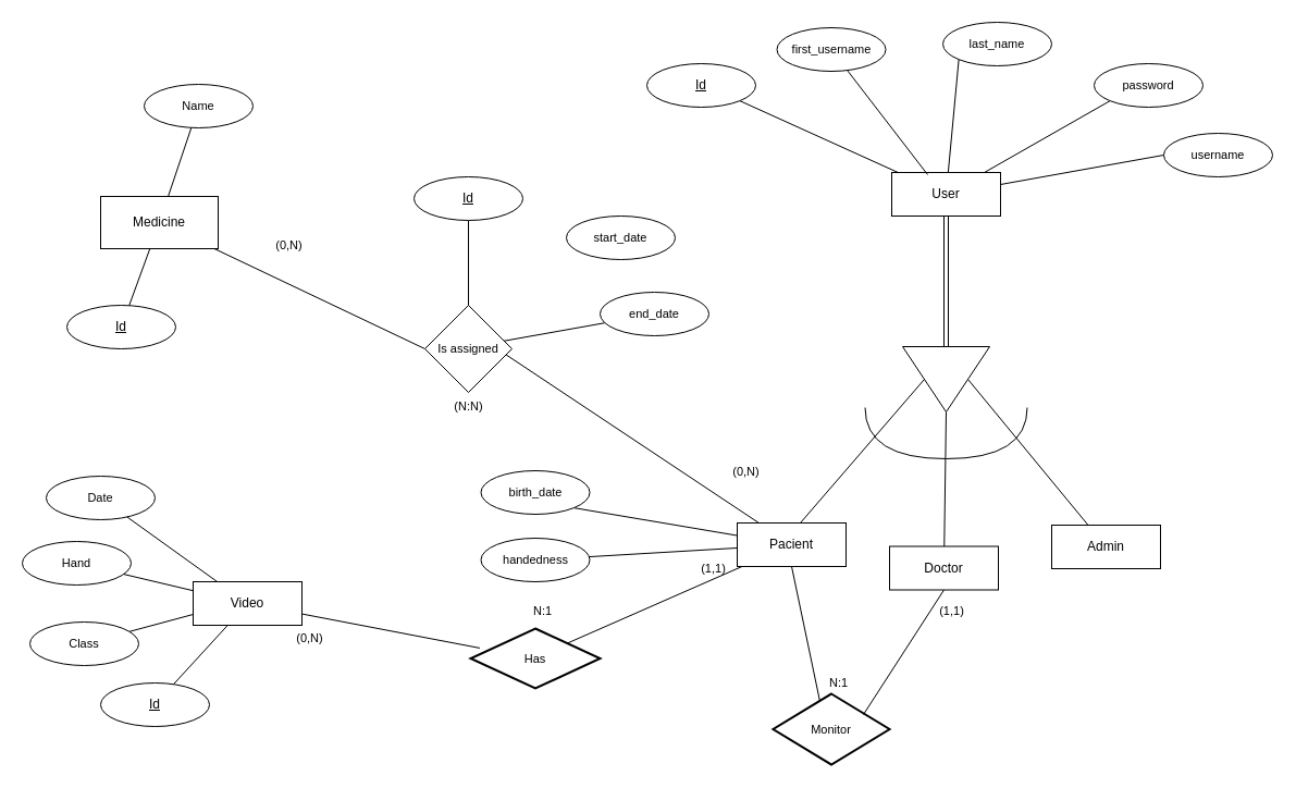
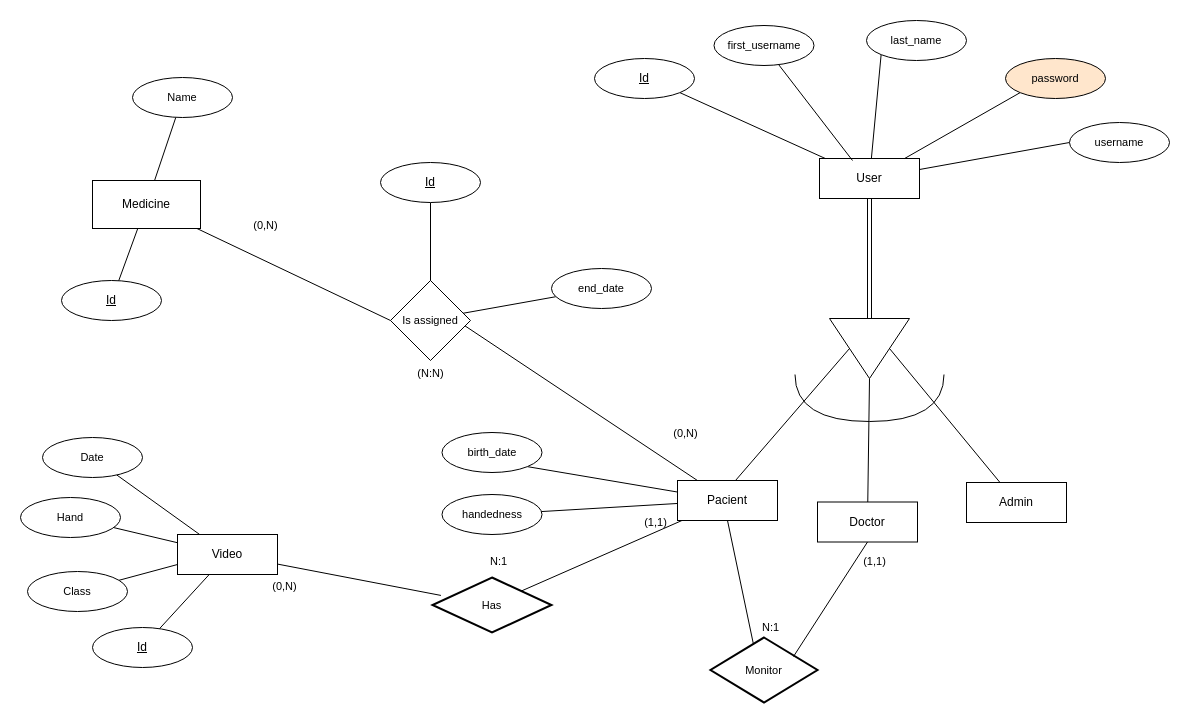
- <mxCell id="11" value="password" style="ellipse;whiteSpace=wrap;html=1;align=center;fontFamily=Helvetica;fontSize=11;fontColor=default;" vertex="1" parent="1"><mxGeometry x="1005" y="58" width="100" height="40" as="geometry" /></mxCell>
+ <mxCell id="11" value="password" style="ellipse;whiteSpace=wrap;html=1;align=center;fontFamily=Helvetica;fontSize=11;fontColor=default;fillColor=#ffe6cc;" vertex="1" parent="1"><mxGeometry x="1005" y="58" width="100" height="40" as="geometry" /></mxCell>
- <mxCell id="58" value="start_date" style="ellipse;whiteSpace=wrap;html=1;align=center;fontFamily=Helvetica;fontSize=11;fontColor=default;" vertex="1" parent="1"><mxGeometry x="520" y="198" width="100" height="40" as="geometry" /></mxCell>
